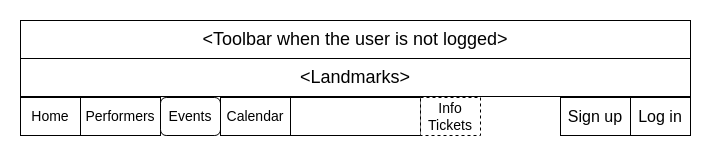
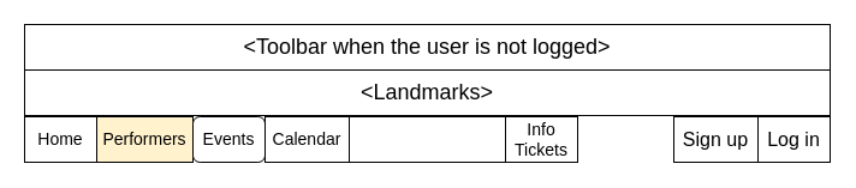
- <mxCell id="7" value="&lt;span style=&quot;font-size: 14px&quot;&gt;Performers&lt;/span&gt;" style="rounded=0;whiteSpace=wrap;html=1;fontStyle=0;fontSize=14;" parent="1" vertex="1"><mxGeometry x="80" y="97" width="80" height="38" as="geometry" /></mxCell>
+ <mxCell id="7" value="&lt;span style=&quot;font-size: 14px&quot;&gt;Performers&lt;/span&gt;" style="rounded=0;whiteSpace=wrap;html=1;fontStyle=0;fontSize=14;fillColor=#fff2cc;" parent="1" vertex="1"><mxGeometry x="80" y="97" width="80" height="38" as="geometry" /></mxCell>
- <mxCell id="11" value="Info Tickets" style="rounded=0;whiteSpace=wrap;html=1;fontStyle=0;fontSize=14;dashed=1;" parent="1" vertex="1"><mxGeometry x="420" y="97" width="60" height="38" as="geometry" /></mxCell>
+ <mxCell id="11" value="Info Tickets" style="rounded=0;whiteSpace=wrap;html=1;fontStyle=0;fontSize=14;" parent="1" vertex="1"><mxGeometry x="420" y="97" width="60" height="38" as="geometry" /></mxCell>
